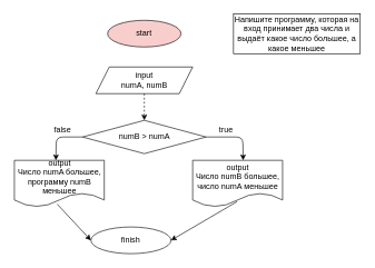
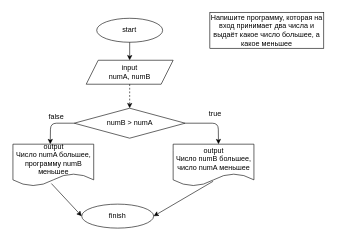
- <mxCell id="2" value="start" style="ellipse;whiteSpace=wrap;html=1;fillColor=#f8cecc;" parent="1" vertex="1"><mxGeometry x="160.25" y="30" width="110" height="40" as="geometry" /></mxCell>
+ <mxCell id="2" value="start" style="ellipse;whiteSpace=wrap;html=1;" parent="1" vertex="1"><mxGeometry x="160.25" y="30" width="110" height="40" as="geometry" /></mxCell>
+ <mxCell id="4" value="" style="endArrow=classic;html=1;exitX=0.5;exitY=1;exitDx=0;exitDy=0;entryX=0.5;entryY=0;entryDx=0;entryDy=0;" parent="1" source="2" target="3" edge="1"><mxGeometry width="50" height="50" relative="1" as="geometry"><mxPoint x="219" y="240" as="sourcePoint" /><mxPoint x="214" y="70" as="targetPoint" /></mxGeometry></mxCell>
- <mxCell id="8" value="true" style="text;html=1;strokeColor=none;fillColor=none;align=center;verticalAlign=middle;whiteSpace=wrap;rounded=0;" parent="1" vertex="1"><mxGeometry x="307.75" y="180" width="60" height="30" as="geometry" /></mxCell>
+ <mxCell id="8" value="true" style="text;html=1;strokeColor=none;fillColor=none;align=center;verticalAlign=middle;whiteSpace=wrap;rounded=0;" parent="1" vertex="1"><mxGeometry x="327.75" y="175" width="60" height="30" as="geometry" /></mxCell>
